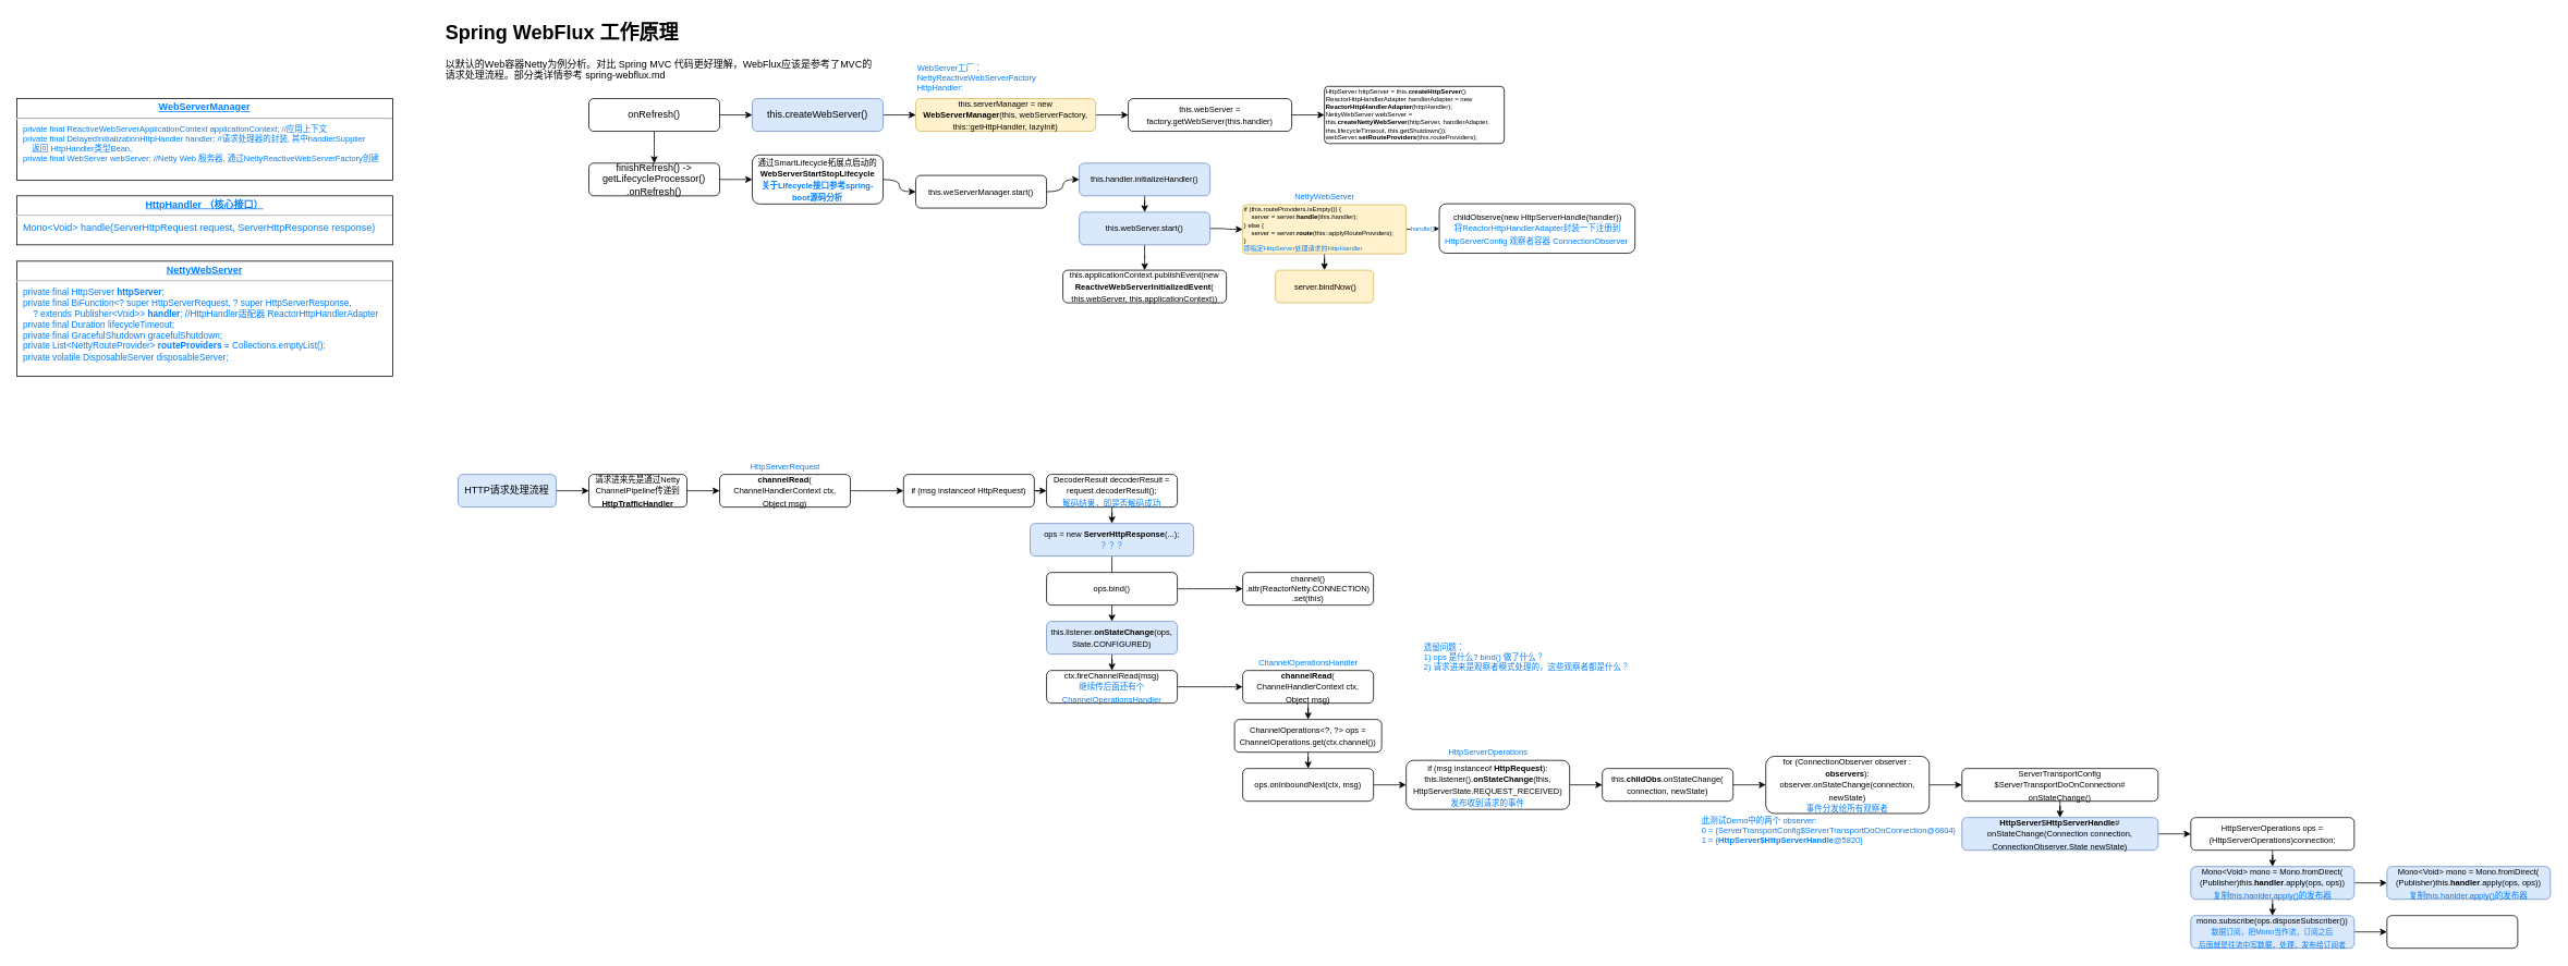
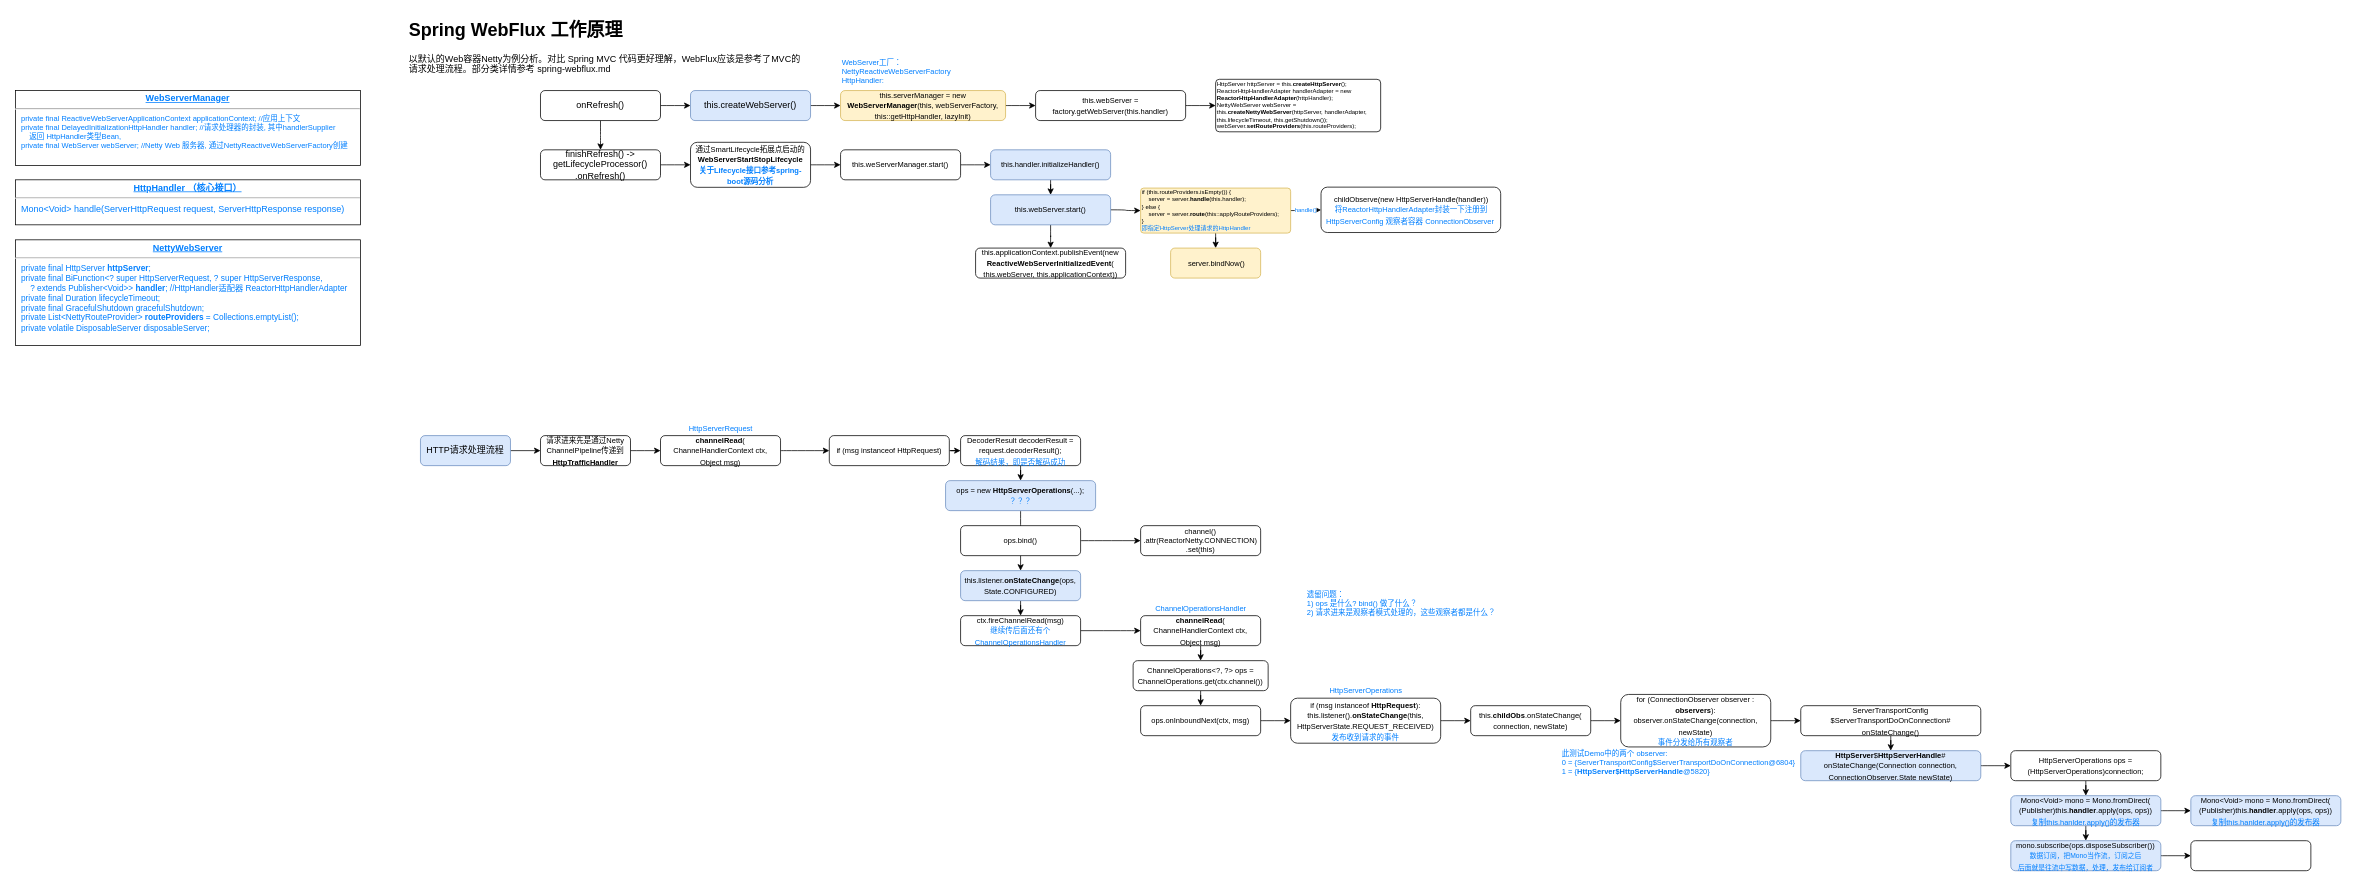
- <mxCell id="56" value="&lt;font&gt;&lt;span style=&quot;font-size: 10px&quot;&gt;this.weServerManager.start()&lt;/span&gt;&lt;br&gt;&lt;/font&gt;" style="rounded=1;whiteSpace=wrap;html=1;" vertex="1" parent="1"><mxGeometry x="1120" y="214" width="160" height="40" as="geometry" /></mxCell>
+ <mxCell id="56" value="&lt;font&gt;&lt;span style=&quot;font-size: 10px&quot;&gt;this.weServerManager.start()&lt;/span&gt;&lt;br&gt;&lt;/font&gt;" style="rounded=1;whiteSpace=wrap;html=1;" vertex="1" parent="1"><mxGeometry x="1120" y="199" width="160" height="40" as="geometry" /></mxCell>
- <mxCell id="83" value="NettyWebServer" style="text;html=1;align=center;verticalAlign=middle;resizable=0;points=[];autosize=1;strokeColor=none;fillColor=none;fontSize=10;fontColor=#007FFF;" vertex="1" parent="1"><mxGeometry x="1575" y="230" width="90" height="20" as="geometry" /></mxCell>
- <mxCell id="15" value="&lt;font style=&quot;font-size: 10px&quot;&gt;&lt;span&gt;ops = new &lt;b&gt;ServerHttpResponse&lt;/b&gt;(...);&lt;/span&gt;&lt;span&gt;&lt;br&gt;&lt;/span&gt;&lt;font color=&quot;#007fff&quot; style=&quot;font-size: 10px&quot;&gt;？？？&lt;/font&gt;&lt;br&gt;&lt;/font&gt;" style="rounded=1;whiteSpace=wrap;html=1;fillColor=#dae8fc;strokeColor=#6c8ebf;" vertex="1" parent="1"><mxGeometry x="1260" y="640" width="200" height="40" as="geometry" /></mxCell>
+ <mxCell id="15" value="&lt;font style=&quot;font-size: 10px&quot;&gt;&lt;span&gt;ops = new &lt;b&gt;HttpServerOperations&lt;/b&gt;(...);&lt;/span&gt;&lt;span&gt;&lt;br&gt;&lt;/span&gt;&lt;font color=&quot;#007fff&quot; style=&quot;font-size: 10px&quot;&gt;？？？&lt;/font&gt;&lt;br&gt;&lt;/font&gt;" style="rounded=1;whiteSpace=wrap;html=1;fillColor=#dae8fc;strokeColor=#6c8ebf;" vertex="1" parent="1"><mxGeometry x="1260" y="640" width="200" height="40" as="geometry" /></mxCell>
